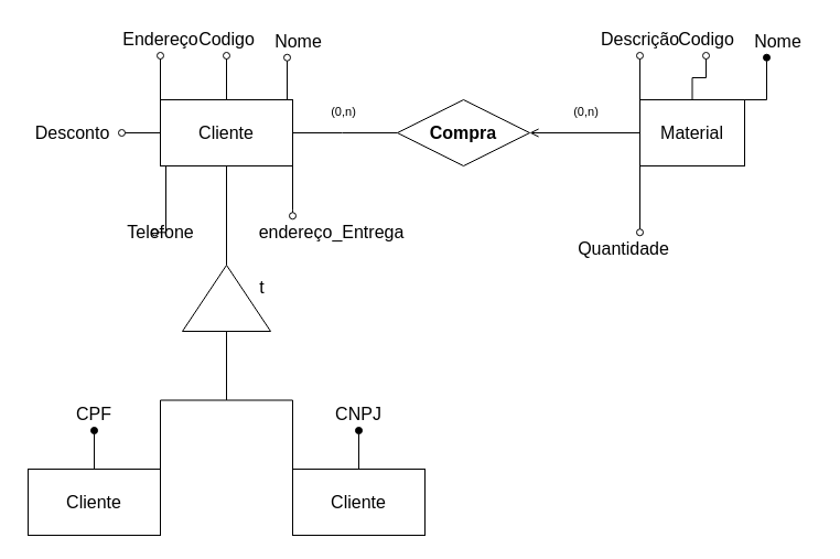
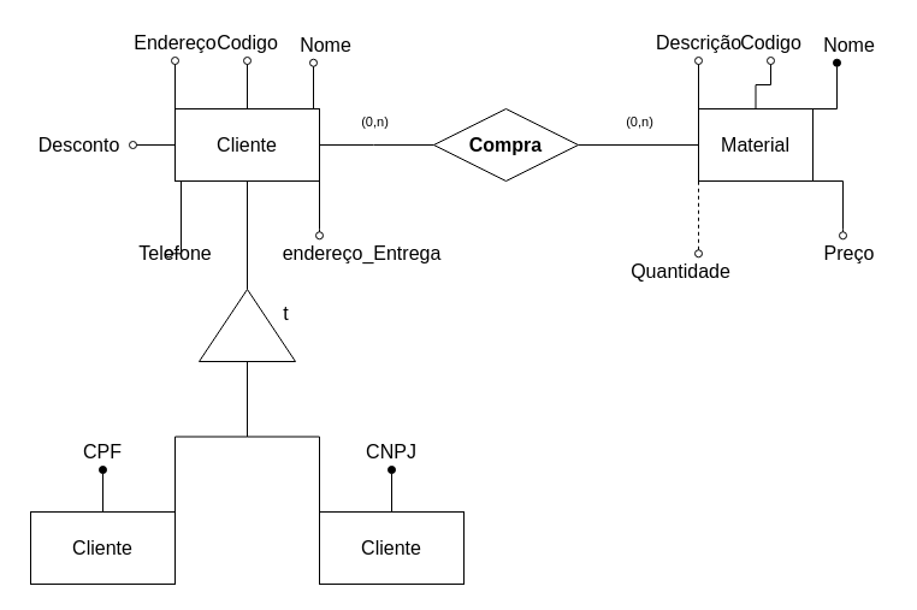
- <mxCell id="23" style="edgeStyle=orthogonalEdgeStyle;rounded=0;orthogonalLoop=1;jettySize=auto;html=1;endArrow=open;endFill=0;fontSize=16;" edge="1" parent="1" source="25" target="31"><mxGeometry relative="1" as="geometry"><mxPoint x="530" y="120" as="targetPoint" /></mxGeometry></mxCell>
+ <mxCell id="23" style="edgeStyle=orthogonalEdgeStyle;rounded=0;orthogonalLoop=1;jettySize=auto;html=1;endArrow=none;endFill=0;fontSize=16;" edge="1" parent="1" source="25" target="31"><mxGeometry relative="1" as="geometry"><mxPoint x="530" y="120" as="targetPoint" /></mxGeometry></mxCell>
+ <mxCell id="22" style="edgeStyle=orthogonalEdgeStyle;rounded=0;orthogonalLoop=1;jettySize=auto;html=1;exitX=1;exitY=1;exitDx=0;exitDy=0;endArrow=oval;endFill=0;fontSize=16;" edge="1" parent="1" source="25" target="30"><mxGeometry relative="1" as="geometry"><Array as="points"><mxPoint x="700" y="189.75" /><mxPoint x="700" y="189.75" /></Array></mxGeometry></mxCell>
- <mxCell id="21" style="edgeStyle=orthogonalEdgeStyle;rounded=0;orthogonalLoop=1;jettySize=auto;html=1;exitX=0.25;exitY=1;exitDx=0;exitDy=0;endArrow=oval;endFill=0;fontSize=16;" edge="1" parent="1" source="25" target="28"><mxGeometry relative="1" as="geometry"><Array as="points"><mxPoint x="580" y="149.75" /></Array></mxGeometry></mxCell>
+ <mxCell id="21" style="edgeStyle=orthogonalEdgeStyle;rounded=0;orthogonalLoop=1;jettySize=auto;html=1;exitX=0.25;exitY=1;exitDx=0;exitDy=0;endArrow=oval;endFill=0;fontSize=16;dashed=1;" edge="1" parent="1" source="25" target="28"><mxGeometry relative="1" as="geometry"><Array as="points"><mxPoint x="580" y="149.75" /></Array></mxGeometry></mxCell>
+ <mxCell id="30" value="Preço" style="text;html=1;align=center;verticalAlign=middle;resizable=0;points=[];autosize=1;strokeColor=none;fillColor=none;fontSize=16;" vertex="1" parent="1"><mxGeometry x="670" y="195.25" width="70" height="30" as="geometry" /></mxCell>
